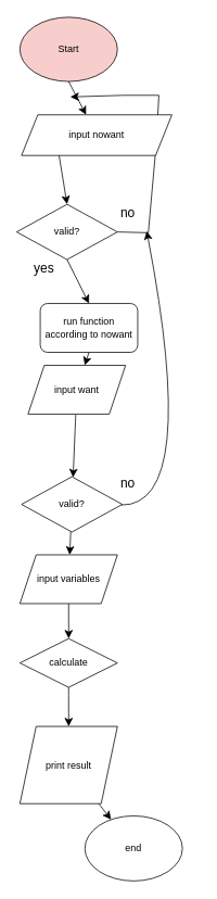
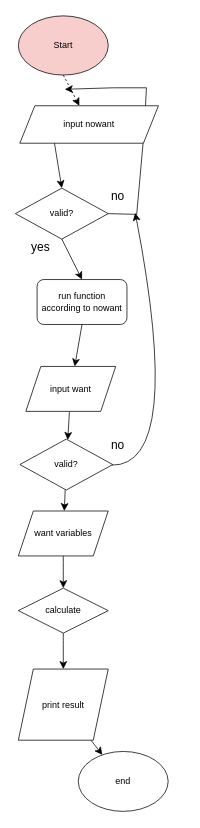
- <mxCell id="4" value="" style="endArrow=classic;html=1;rounded=0;fontSize=12;startSize=8;endSize=8;exitX=0.5;exitY=1;exitDx=0;exitDy=0;" parent="1" source="2" target="6" edge="1"><mxGeometry width="50" height="50" relative="1" as="geometry"><mxPoint x="238" y="195" as="sourcePoint" /><mxPoint x="84" y="135" as="targetPoint" /></mxGeometry></mxCell>
+ <mxCell id="4" value="" style="endArrow=classic;html=1;rounded=0;fontSize=12;startSize=8;endSize=8;exitX=0.5;exitY=1;exitDx=0;exitDy=0;dashed=1;" parent="1" source="2" target="6" edge="1"><mxGeometry width="50" height="50" relative="1" as="geometry"><mxPoint x="238" y="195" as="sourcePoint" /><mxPoint x="84" y="135" as="targetPoint" /></mxGeometry></mxCell>
- <mxCell id="13" value="input want" style="shape=parallelogram;perimeter=parallelogramPerimeter;whiteSpace=wrap;html=1;fixedSize=1;" parent="1" vertex="1"><mxGeometry x="34" y="448" width="120" height="60" as="geometry" /></mxCell>
+ <mxCell id="13" value="input want" style="shape=parallelogram;perimeter=parallelogramPerimeter;whiteSpace=wrap;html=1;fixedSize=1;" parent="1" vertex="1"><mxGeometry x="34" y="488" width="120" height="60" as="geometry" /></mxCell>
- <mxCell id="20" value="input variables" style="shape=parallelogram;perimeter=parallelogramPerimeter;whiteSpace=wrap;html=1;fixedSize=1;" vertex="1" parent="1"><mxGeometry x="24" y="681" width="120" height="60" as="geometry" /></mxCell>
+ <mxCell id="20" value="want variables" style="shape=parallelogram;perimeter=parallelogramPerimeter;whiteSpace=wrap;html=1;fixedSize=1;" vertex="1" parent="1"><mxGeometry x="24" y="681" width="120" height="60" as="geometry" /></mxCell>
